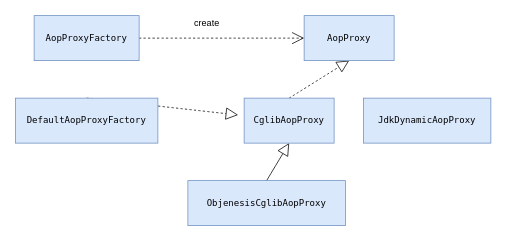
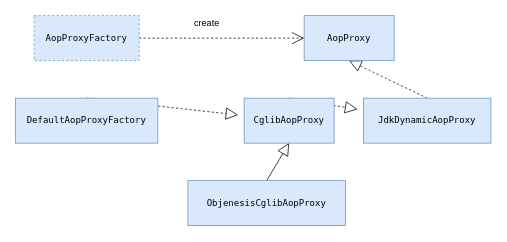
- <mxCell id="10" value="&lt;pre&gt;AopProxyFactory&lt;/pre&gt;" style="rounded=0;whiteSpace=wrap;html=1;hachureGap=4;pointerEvents=0;fillColor=#dae8fc;strokeColor=#6c8ebf;" vertex="1" parent="1"><mxGeometry x="45" y="20" width="140" height="60" as="geometry" /></mxCell>
+ <mxCell id="10" value="&lt;pre&gt;AopProxyFactory&lt;/pre&gt;" style="rounded=0;whiteSpace=wrap;html=1;hachureGap=4;pointerEvents=0;fillColor=#dae8fc;strokeColor=#6c8ebf;dashed=1;" vertex="1" parent="1"><mxGeometry x="45" y="20" width="140" height="60" as="geometry" /></mxCell>
- <mxCell id="4" style="edgeStyle=none;curved=1;rounded=0;orthogonalLoop=1;jettySize=auto;html=1;exitX=0.5;exitY=0;exitDx=0;exitDy=0;entryX=0.5;entryY=1;entryDx=0;entryDy=0;dashed=1;endArrow=block;endFill=0;startSize=14;endSize=14;sourcePerimeterSpacing=8;targetPerimeterSpacing=8;" edge="1" parent="1" source="5" target="8"><mxGeometry relative="1" as="geometry" /></mxCell>
+ <mxCell id="4" style="edgeStyle=none;curved=1;rounded=0;orthogonalLoop=1;jettySize=auto;html=1;exitX=0.5;exitY=0;exitDx=0;exitDy=0;dashed=1;endArrow=block;endFill=0;startSize=14;endSize=14;sourcePerimeterSpacing=8;targetPerimeterSpacing=8;" edge="1" parent="1" source="5" target="7"><mxGeometry relative="1" as="geometry" /></mxCell>
+ <mxCell id="6" style="edgeStyle=none;curved=1;rounded=0;orthogonalLoop=1;jettySize=auto;html=1;exitX=0.5;exitY=0;exitDx=0;exitDy=0;entryX=0.5;entryY=1;entryDx=0;entryDy=0;dashed=1;endArrow=block;endFill=0;startSize=14;endSize=14;sourcePerimeterSpacing=8;targetPerimeterSpacing=8;" edge="1" parent="1" source="7" target="8"><mxGeometry relative="1" as="geometry" /></mxCell>
